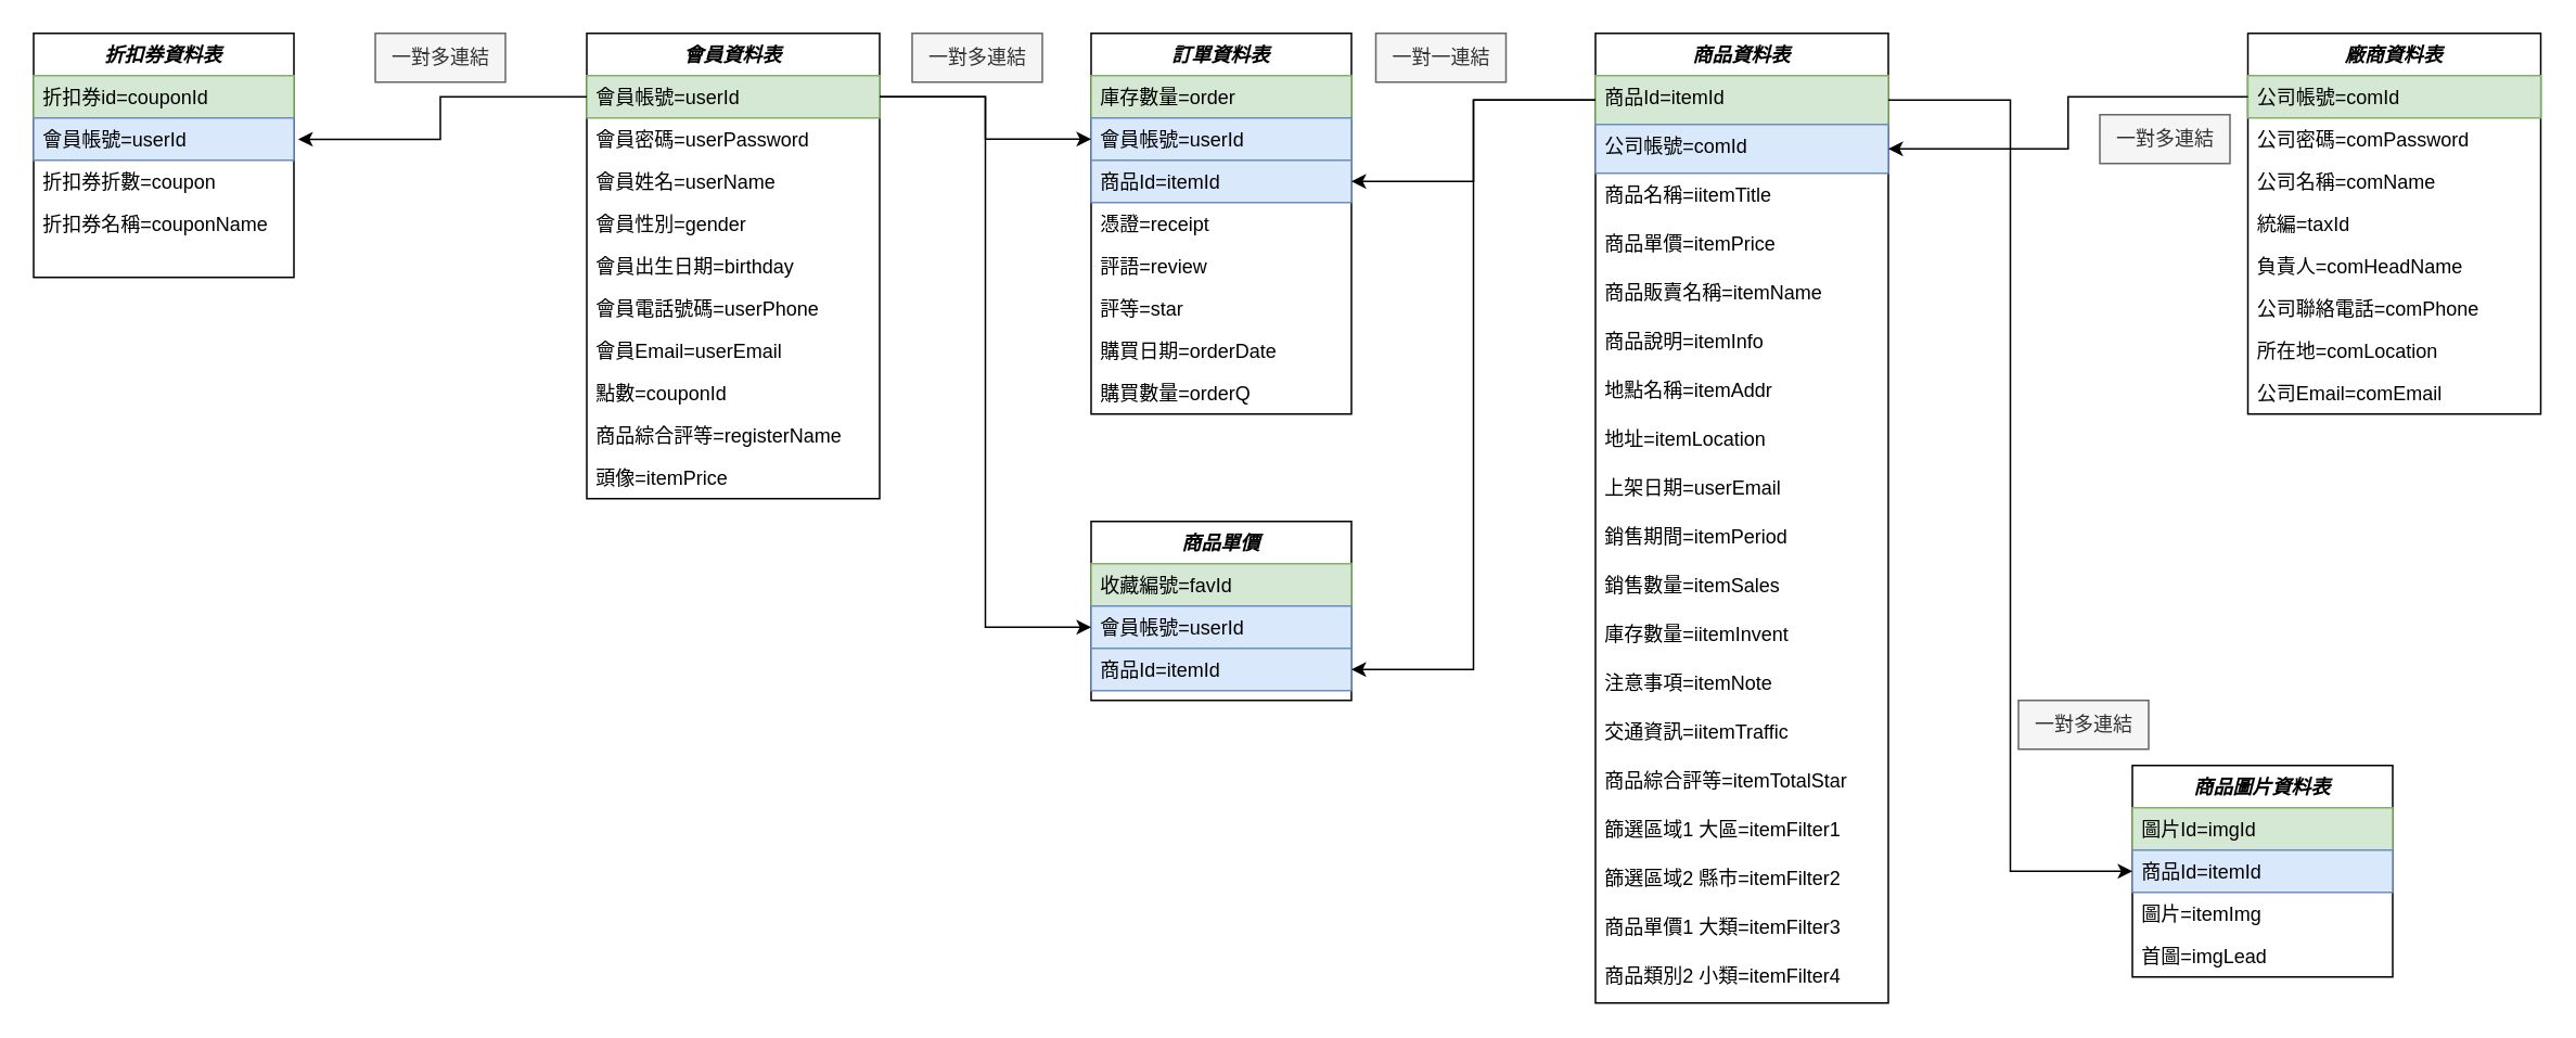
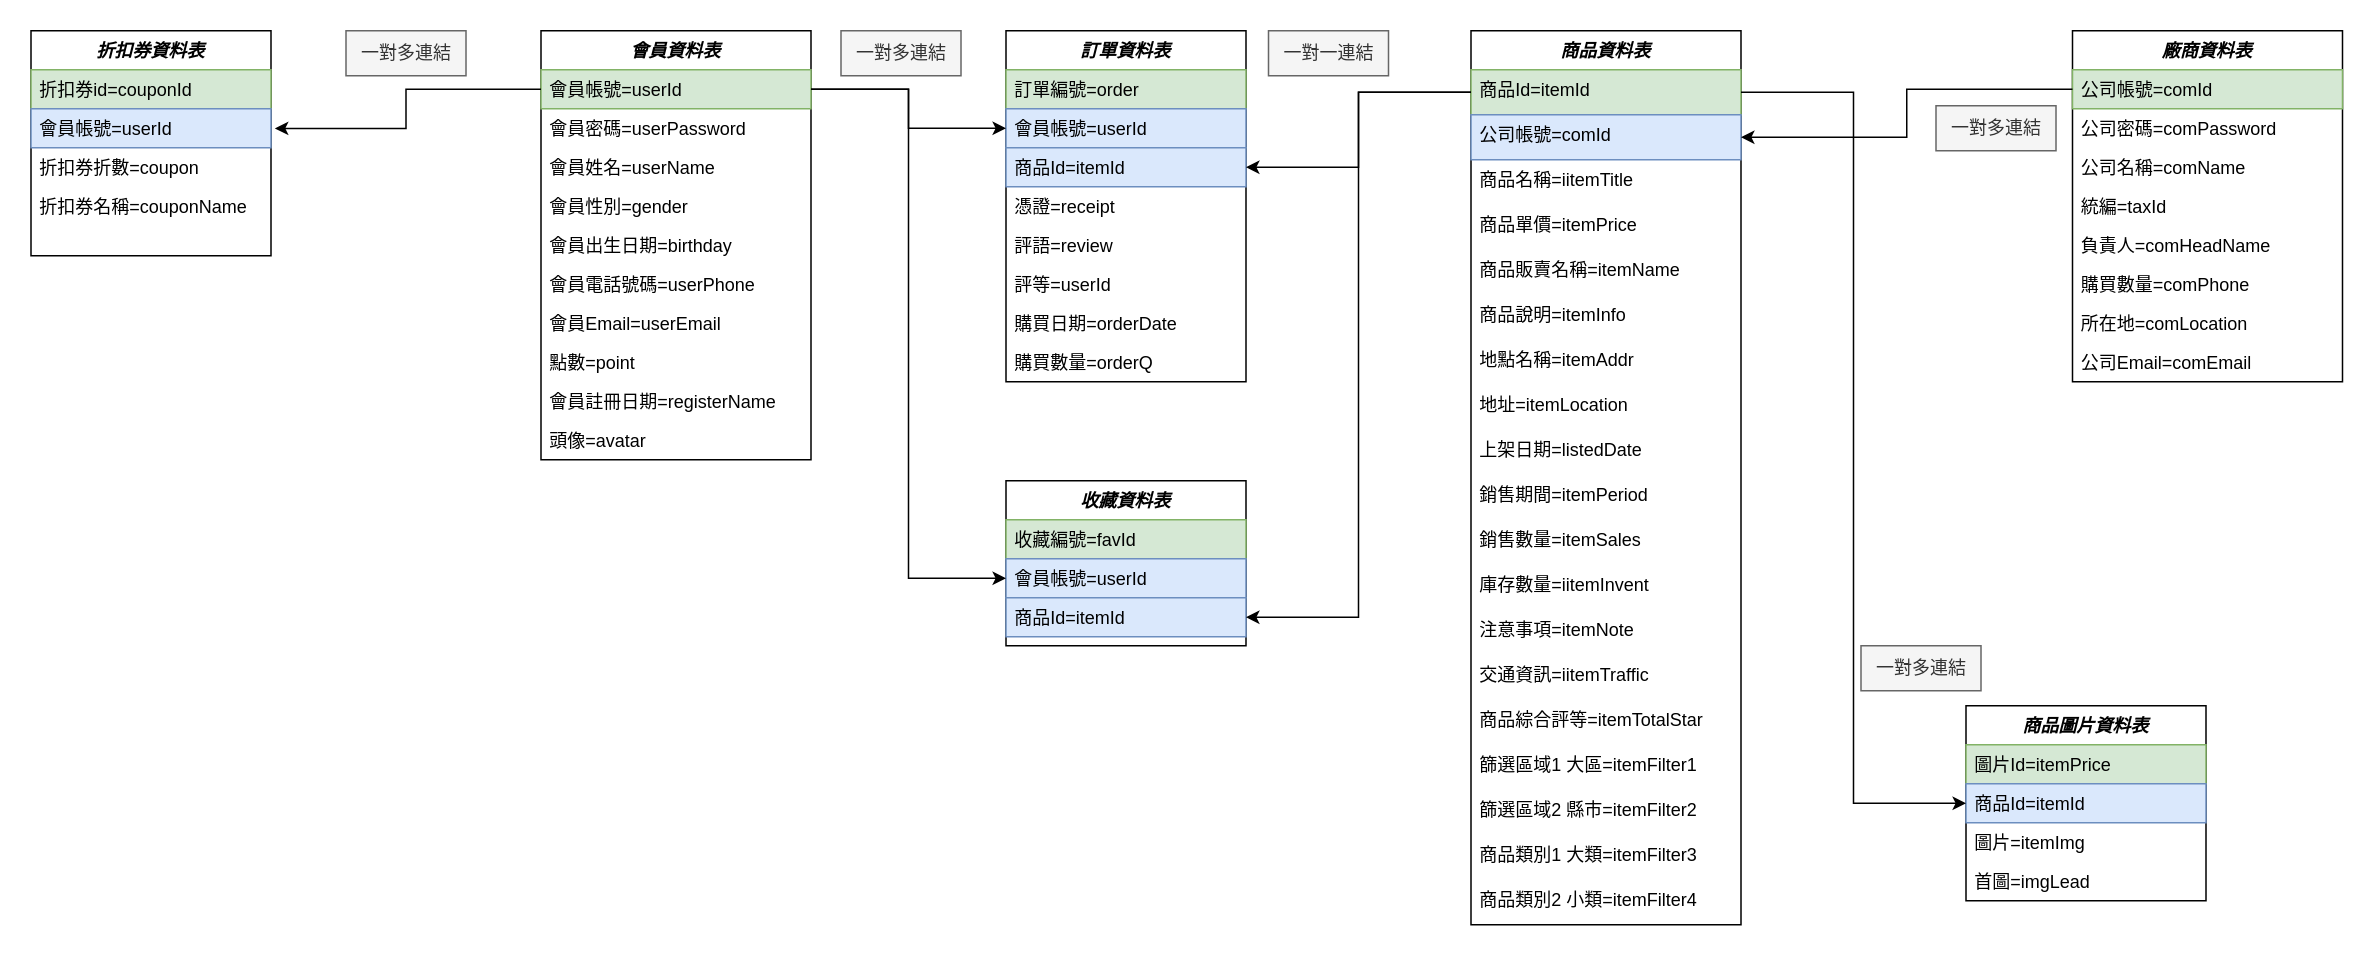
- <mxCell id="14" value="庫存數量=order" style="text;align=left;verticalAlign=top;spacingLeft=4;spacingRight=4;overflow=hidden;rotatable=0;points=[[0,0.5],[1,0.5]];portConstraint=eastwest;fillColor=#d5e8d4;strokeColor=#82b366;" vertex="1" parent="13"><mxGeometry y="26" width="160" height="26" as="geometry" /></mxCell>
+ <mxCell id="14" value="訂單編號=order" style="text;align=left;verticalAlign=top;spacingLeft=4;spacingRight=4;overflow=hidden;rotatable=0;points=[[0,0.5],[1,0.5]];portConstraint=eastwest;fillColor=#d5e8d4;strokeColor=#82b366;" vertex="1" parent="13"><mxGeometry y="26" width="160" height="26" as="geometry" /></mxCell>
- <mxCell id="19" value="評等=star" style="text;align=left;verticalAlign=top;spacingLeft=4;spacingRight=4;overflow=hidden;rotatable=0;points=[[0,0.5],[1,0.5]];portConstraint=eastwest;rounded=0;shadow=0;html=0;" vertex="1" parent="13"><mxGeometry y="156" width="160" height="26" as="geometry" /></mxCell>
+ <mxCell id="19" value="評等=userId" style="text;align=left;verticalAlign=top;spacingLeft=4;spacingRight=4;overflow=hidden;rotatable=0;points=[[0,0.5],[1,0.5]];portConstraint=eastwest;rounded=0;shadow=0;html=0;" vertex="1" parent="13"><mxGeometry y="156" width="160" height="26" as="geometry" /></mxCell>
- <mxCell id="28" value="公司聯絡電話=comPhone" style="text;align=left;verticalAlign=top;spacingLeft=4;spacingRight=4;overflow=hidden;rotatable=0;points=[[0,0.5],[1,0.5]];portConstraint=eastwest;rounded=0;shadow=0;html=0;" vertex="1" parent="22"><mxGeometry y="156" width="180" height="26" as="geometry" /></mxCell>
+ <mxCell id="28" value="購買數量=comPhone" style="text;align=left;verticalAlign=top;spacingLeft=4;spacingRight=4;overflow=hidden;rotatable=0;points=[[0,0.5],[1,0.5]];portConstraint=eastwest;rounded=0;shadow=0;html=0;" vertex="1" parent="22"><mxGeometry y="156" width="180" height="26" as="geometry" /></mxCell>
- <mxCell id="10" value="點數=couponId" style="text;align=left;verticalAlign=top;spacingLeft=4;spacingRight=4;overflow=hidden;rotatable=0;points=[[0,0.5],[1,0.5]];portConstraint=eastwest;rounded=0;shadow=0;html=0;" vertex="1" parent="2"><mxGeometry y="208" width="180" height="26" as="geometry" /></mxCell>
+ <mxCell id="10" value="點數=point" style="text;align=left;verticalAlign=top;spacingLeft=4;spacingRight=4;overflow=hidden;rotatable=0;points=[[0,0.5],[1,0.5]];portConstraint=eastwest;rounded=0;shadow=0;html=0;" vertex="1" parent="2"><mxGeometry y="208" width="180" height="26" as="geometry" /></mxCell>
- <mxCell id="11" value="商品綜合評等=registerName" style="text;align=left;verticalAlign=top;spacingLeft=4;spacingRight=4;overflow=hidden;rotatable=0;points=[[0,0.5],[1,0.5]];portConstraint=eastwest;rounded=0;shadow=0;html=0;" vertex="1" parent="2"><mxGeometry y="234" width="180" height="26" as="geometry" /></mxCell>
+ <mxCell id="11" value="會員註冊日期=registerName" style="text;align=left;verticalAlign=top;spacingLeft=4;spacingRight=4;overflow=hidden;rotatable=0;points=[[0,0.5],[1,0.5]];portConstraint=eastwest;rounded=0;shadow=0;html=0;" vertex="1" parent="2"><mxGeometry y="234" width="180" height="26" as="geometry" /></mxCell>
- <mxCell id="12" value="頭像=itemPrice" style="text;align=left;verticalAlign=top;spacingLeft=4;spacingRight=4;overflow=hidden;rotatable=0;points=[[0,0.5],[1,0.5]];portConstraint=eastwest;rounded=0;shadow=0;html=0;" vertex="1" parent="2"><mxGeometry y="260" width="180" height="26" as="geometry" /></mxCell>
+ <mxCell id="12" value="頭像=avatar" style="text;align=left;verticalAlign=top;spacingLeft=4;spacingRight=4;overflow=hidden;rotatable=0;points=[[0,0.5],[1,0.5]];portConstraint=eastwest;rounded=0;shadow=0;html=0;" vertex="1" parent="2"><mxGeometry y="260" width="180" height="26" as="geometry" /></mxCell>
- <mxCell id="40" value="上架日期=userEmail" style="text;align=left;verticalAlign=top;spacingLeft=4;spacingRight=4;overflow=hidden;rotatable=0;points=[[0,0.5],[1,0.5]];portConstraint=eastwest;rounded=0;shadow=0;html=0;" vertex="1" parent="31"><mxGeometry y="266" width="180" height="30" as="geometry" /></mxCell>
+ <mxCell id="40" value="上架日期=listedDate" style="text;align=left;verticalAlign=top;spacingLeft=4;spacingRight=4;overflow=hidden;rotatable=0;points=[[0,0.5],[1,0.5]];portConstraint=eastwest;rounded=0;shadow=0;html=0;" vertex="1" parent="31"><mxGeometry y="266" width="180" height="30" as="geometry" /></mxCell>
- <mxCell id="71" value="商品單價" style="swimlane;fontStyle=3;align=center;verticalAlign=top;childLayout=stackLayout;horizontal=1;startSize=26;horizontalStack=0;resizeParent=1;resizeLast=0;collapsible=1;marginBottom=0;rounded=0;shadow=0;strokeWidth=1;" vertex="1" parent="1"><mxGeometry x="670" y="320" width="160" height="110" as="geometry"><mxRectangle x="550" y="140" width="160" height="26" as="alternateBounds" /></mxGeometry></mxCell>
+ <mxCell id="71" value="收藏資料表" style="swimlane;fontStyle=3;align=center;verticalAlign=top;childLayout=stackLayout;horizontal=1;startSize=26;horizontalStack=0;resizeParent=1;resizeLast=0;collapsible=1;marginBottom=0;rounded=0;shadow=0;strokeWidth=1;" vertex="1" parent="1"><mxGeometry x="670" y="320" width="160" height="110" as="geometry"><mxRectangle x="550" y="140" width="160" height="26" as="alternateBounds" /></mxGeometry></mxCell>
- <mxCell id="57" value="圖片Id=imgId" style="text;align=left;verticalAlign=top;spacingLeft=4;spacingRight=4;overflow=hidden;rotatable=0;points=[[0,0.5],[1,0.5]];portConstraint=eastwest;fillColor=#d5e8d4;strokeColor=#82b366;" vertex="1" parent="56"><mxGeometry y="26" width="160" height="26" as="geometry" /></mxCell>
+ <mxCell id="57" value="圖片Id=itemPrice" style="text;align=left;verticalAlign=top;spacingLeft=4;spacingRight=4;overflow=hidden;rotatable=0;points=[[0,0.5],[1,0.5]];portConstraint=eastwest;fillColor=#d5e8d4;strokeColor=#82b366;" vertex="1" parent="56"><mxGeometry y="26" width="160" height="26" as="geometry" /></mxCell>
- <mxCell id="49" value="商品單價1 大類=itemFilter3" style="text;align=left;verticalAlign=top;spacingLeft=4;spacingRight=4;overflow=hidden;rotatable=0;points=[[0,0.5],[1,0.5]];portConstraint=eastwest;rounded=0;shadow=0;html=0;" vertex="1" parent="31"><mxGeometry y="536" width="180" height="30" as="geometry" /></mxCell>
+ <mxCell id="49" value="商品類別1 大類=itemFilter3" style="text;align=left;verticalAlign=top;spacingLeft=4;spacingRight=4;overflow=hidden;rotatable=0;points=[[0,0.5],[1,0.5]];portConstraint=eastwest;rounded=0;shadow=0;html=0;" vertex="1" parent="31"><mxGeometry y="536" width="180" height="30" as="geometry" /></mxCell>
